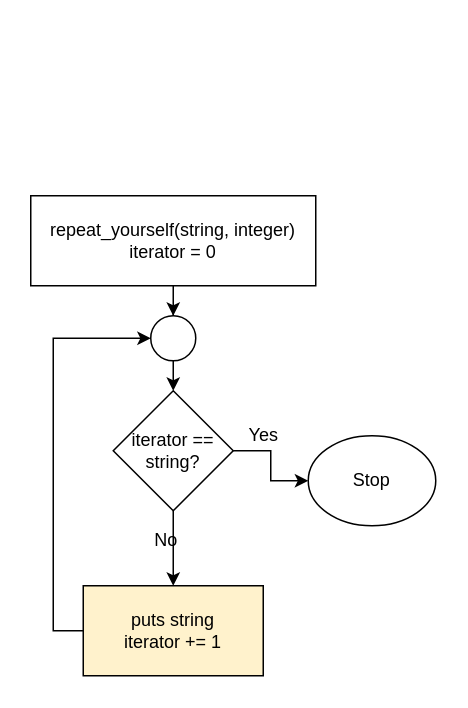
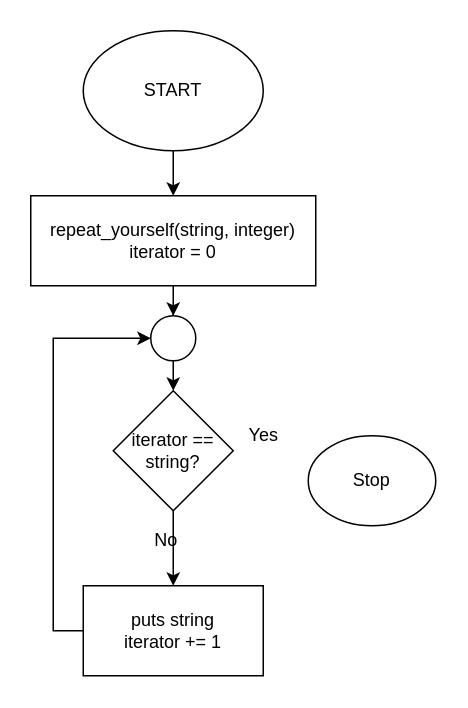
+ <mxCell id="3" value="START" style="ellipse;whiteSpace=wrap;html=1;" parent="1" vertex="1"><mxGeometry x="55" y="20" width="120" height="80" as="geometry" /></mxCell>
+ <mxCell id="2" value="" style="edgeStyle=orthogonalEdgeStyle;rounded=0;orthogonalLoop=1;jettySize=auto;html=1;" parent="1" source="3" target="5" edge="1"><mxGeometry relative="1" as="geometry" /></mxCell>
- <mxCell id="8" value="" style="edgeStyle=orthogonalEdgeStyle;rounded=0;orthogonalLoop=1;jettySize=auto;html=1;" parent="1" source="10" target="11" edge="1"><mxGeometry relative="1" as="geometry" /></mxCell>
- <mxCell id="14" value="puts string&lt;br&gt;iterator += 1" style="rounded=0;whiteSpace=wrap;html=1;fillColor=#fff2cc;" parent="1" vertex="1"><mxGeometry x="55" y="390" width="120" height="60" as="geometry" /></mxCell>
+ <mxCell id="14" value="puts string&lt;br&gt;iterator += 1" style="rounded=0;whiteSpace=wrap;html=1;" parent="1" vertex="1"><mxGeometry x="55" y="390" width="120" height="60" as="geometry" /></mxCell>
